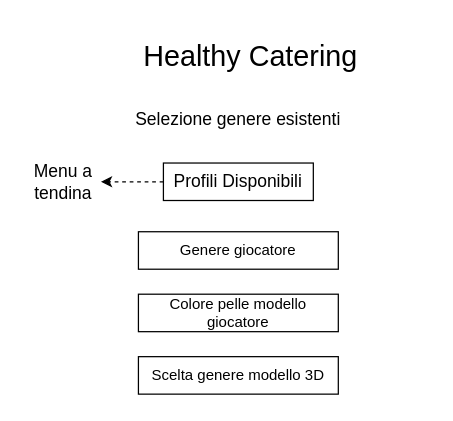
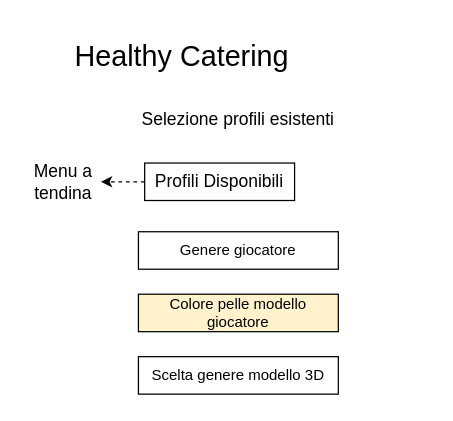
- <mxCell id="2" value="&lt;font style=&quot;font-size: 23px&quot;&gt;Healthy Catering&lt;/font&gt;" style="text;html=1;strokeColor=none;fillColor=none;align=center;verticalAlign=middle;whiteSpace=wrap;rounded=0;" parent="1" vertex="1"><mxGeometry x="60" y="20" width="280" height="50" as="geometry" /></mxCell>
+ <mxCell id="2" value="&lt;font style=&quot;font-size: 23px&quot;&gt;Healthy Catering&lt;/font&gt;" style="text;html=1;strokeColor=none;fillColor=none;align=center;verticalAlign=middle;whiteSpace=wrap;rounded=0;" parent="1" vertex="1"><mxGeometry x="5" y="20" width="280" height="50" as="geometry" /></mxCell>
- <mxCell id="3" value="&lt;font style=&quot;font-size: 14px;&quot;&gt;Selezione genere esistenti&lt;/font&gt;" style="text;html=1;strokeColor=none;fillColor=none;align=center;verticalAlign=middle;whiteSpace=wrap;rounded=0;" parent="1" vertex="1"><mxGeometry x="105" y="80" width="170" height="30" as="geometry" /></mxCell>
+ <mxCell id="3" value="&lt;font style=&quot;font-size: 14px;&quot;&gt;Selezione profili esistenti&lt;/font&gt;" style="text;html=1;strokeColor=none;fillColor=none;align=center;verticalAlign=middle;whiteSpace=wrap;rounded=0;" parent="1" vertex="1"><mxGeometry x="105" y="80" width="170" height="30" as="geometry" /></mxCell>
- <mxCell id="4" value="Profili Disponibili" style="rounded=0;whiteSpace=wrap;html=1;fontSize=14;" parent="1" vertex="1"><mxGeometry x="130" y="130" width="120" height="30" as="geometry" /></mxCell>
+ <mxCell id="4" value="Profili Disponibili" style="rounded=0;whiteSpace=wrap;html=1;fontSize=14;" parent="1" vertex="1"><mxGeometry x="115" y="130" width="120" height="30" as="geometry" /></mxCell>
- <mxCell id="8" value="Colore pelle modello giocatore" style="rounded=0;whiteSpace=wrap;html=1;hachureGap=4;" vertex="1" parent="1"><mxGeometry x="110" y="235" width="160" height="30" as="geometry" /></mxCell>
+ <mxCell id="8" value="Colore pelle modello giocatore" style="rounded=0;whiteSpace=wrap;html=1;hachureGap=4;fillColor=#fff2cc;" vertex="1" parent="1"><mxGeometry x="110" y="235" width="160" height="30" as="geometry" /></mxCell>
